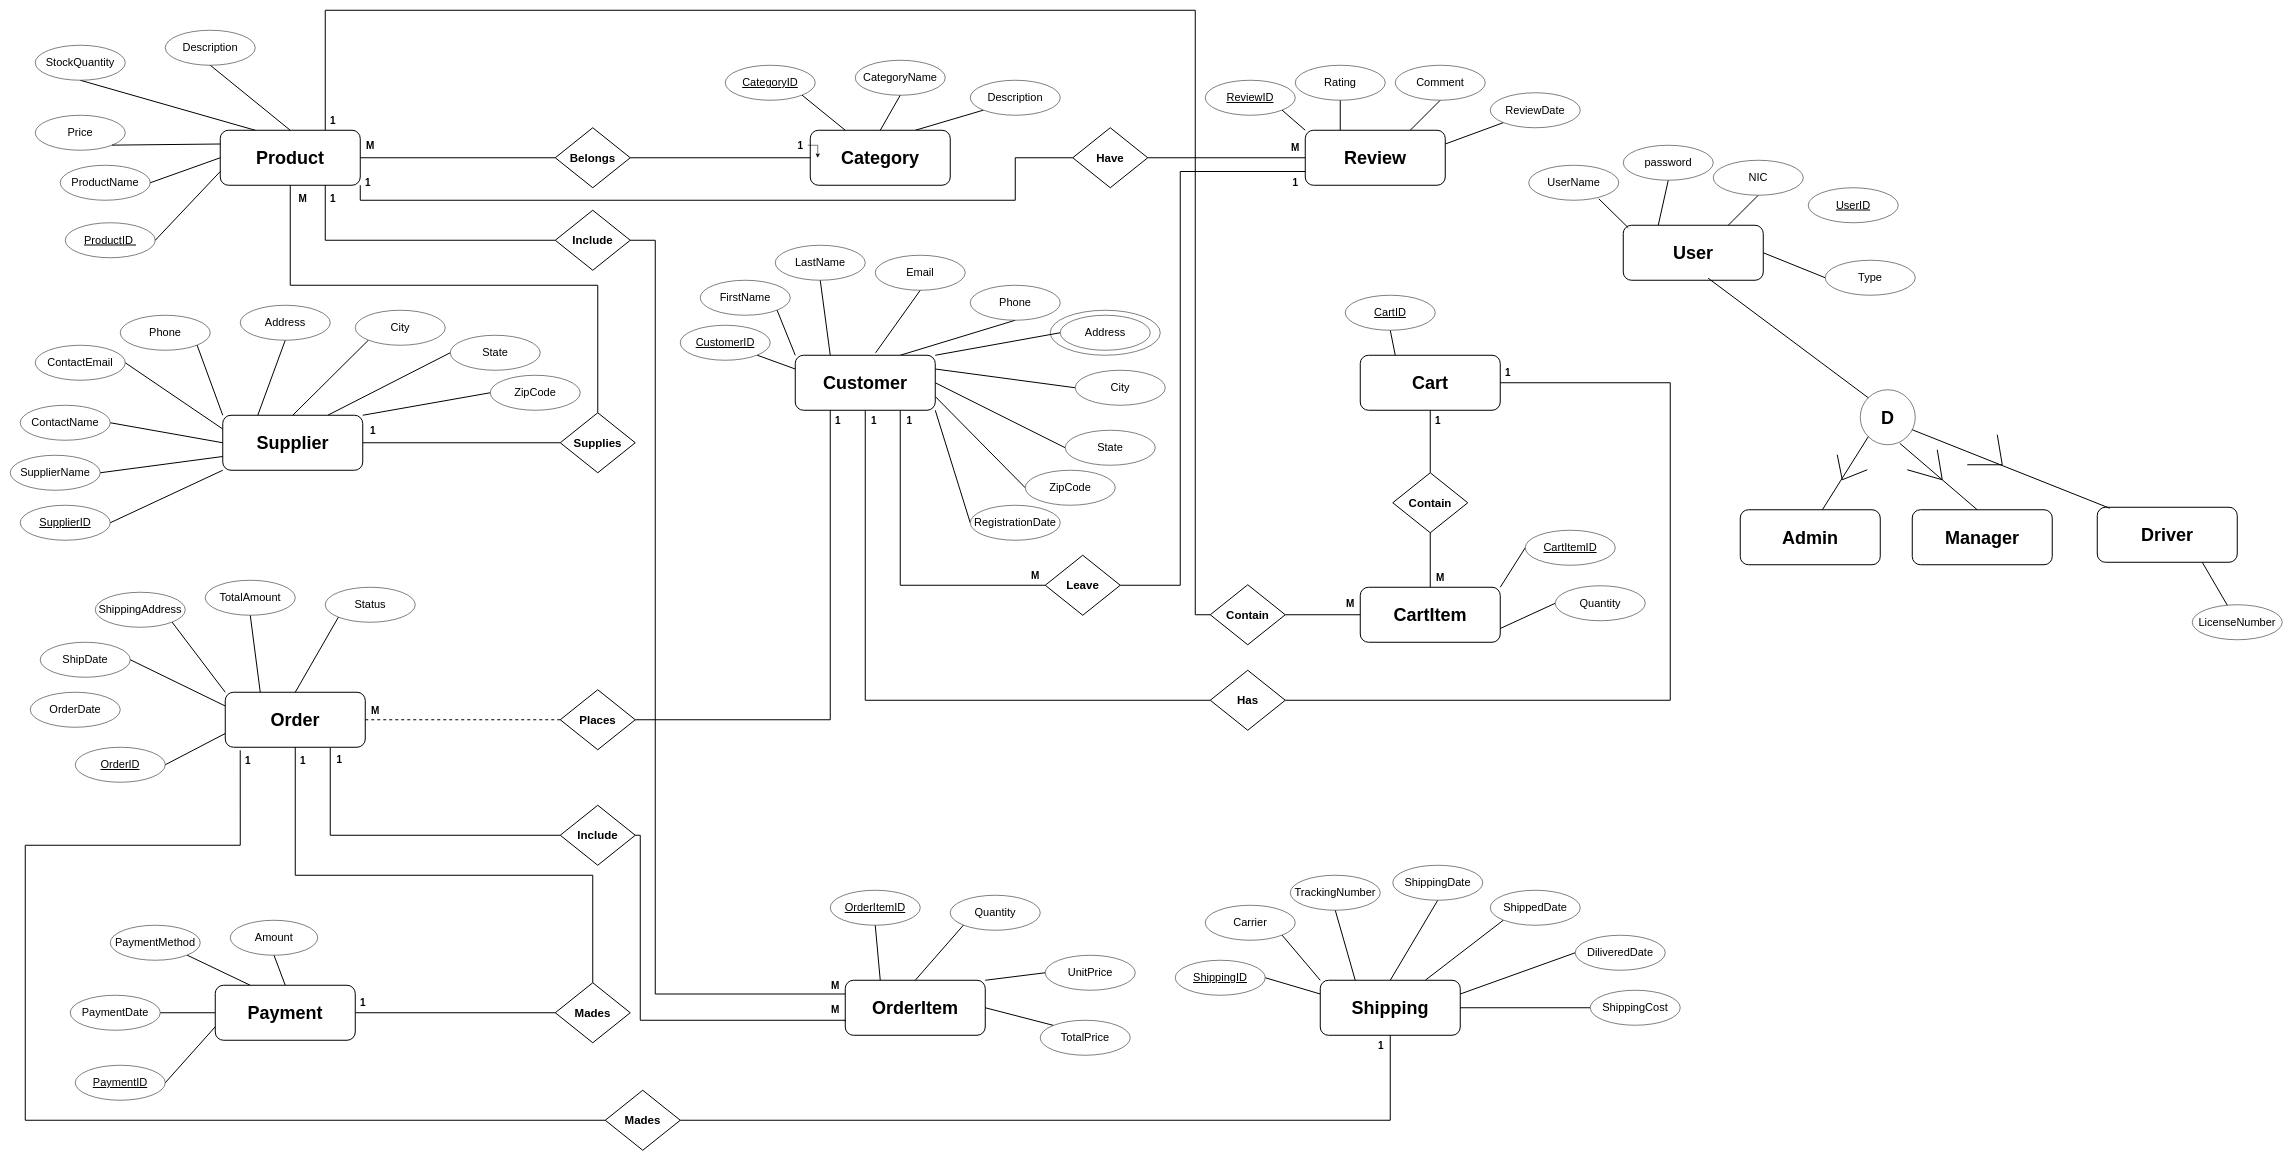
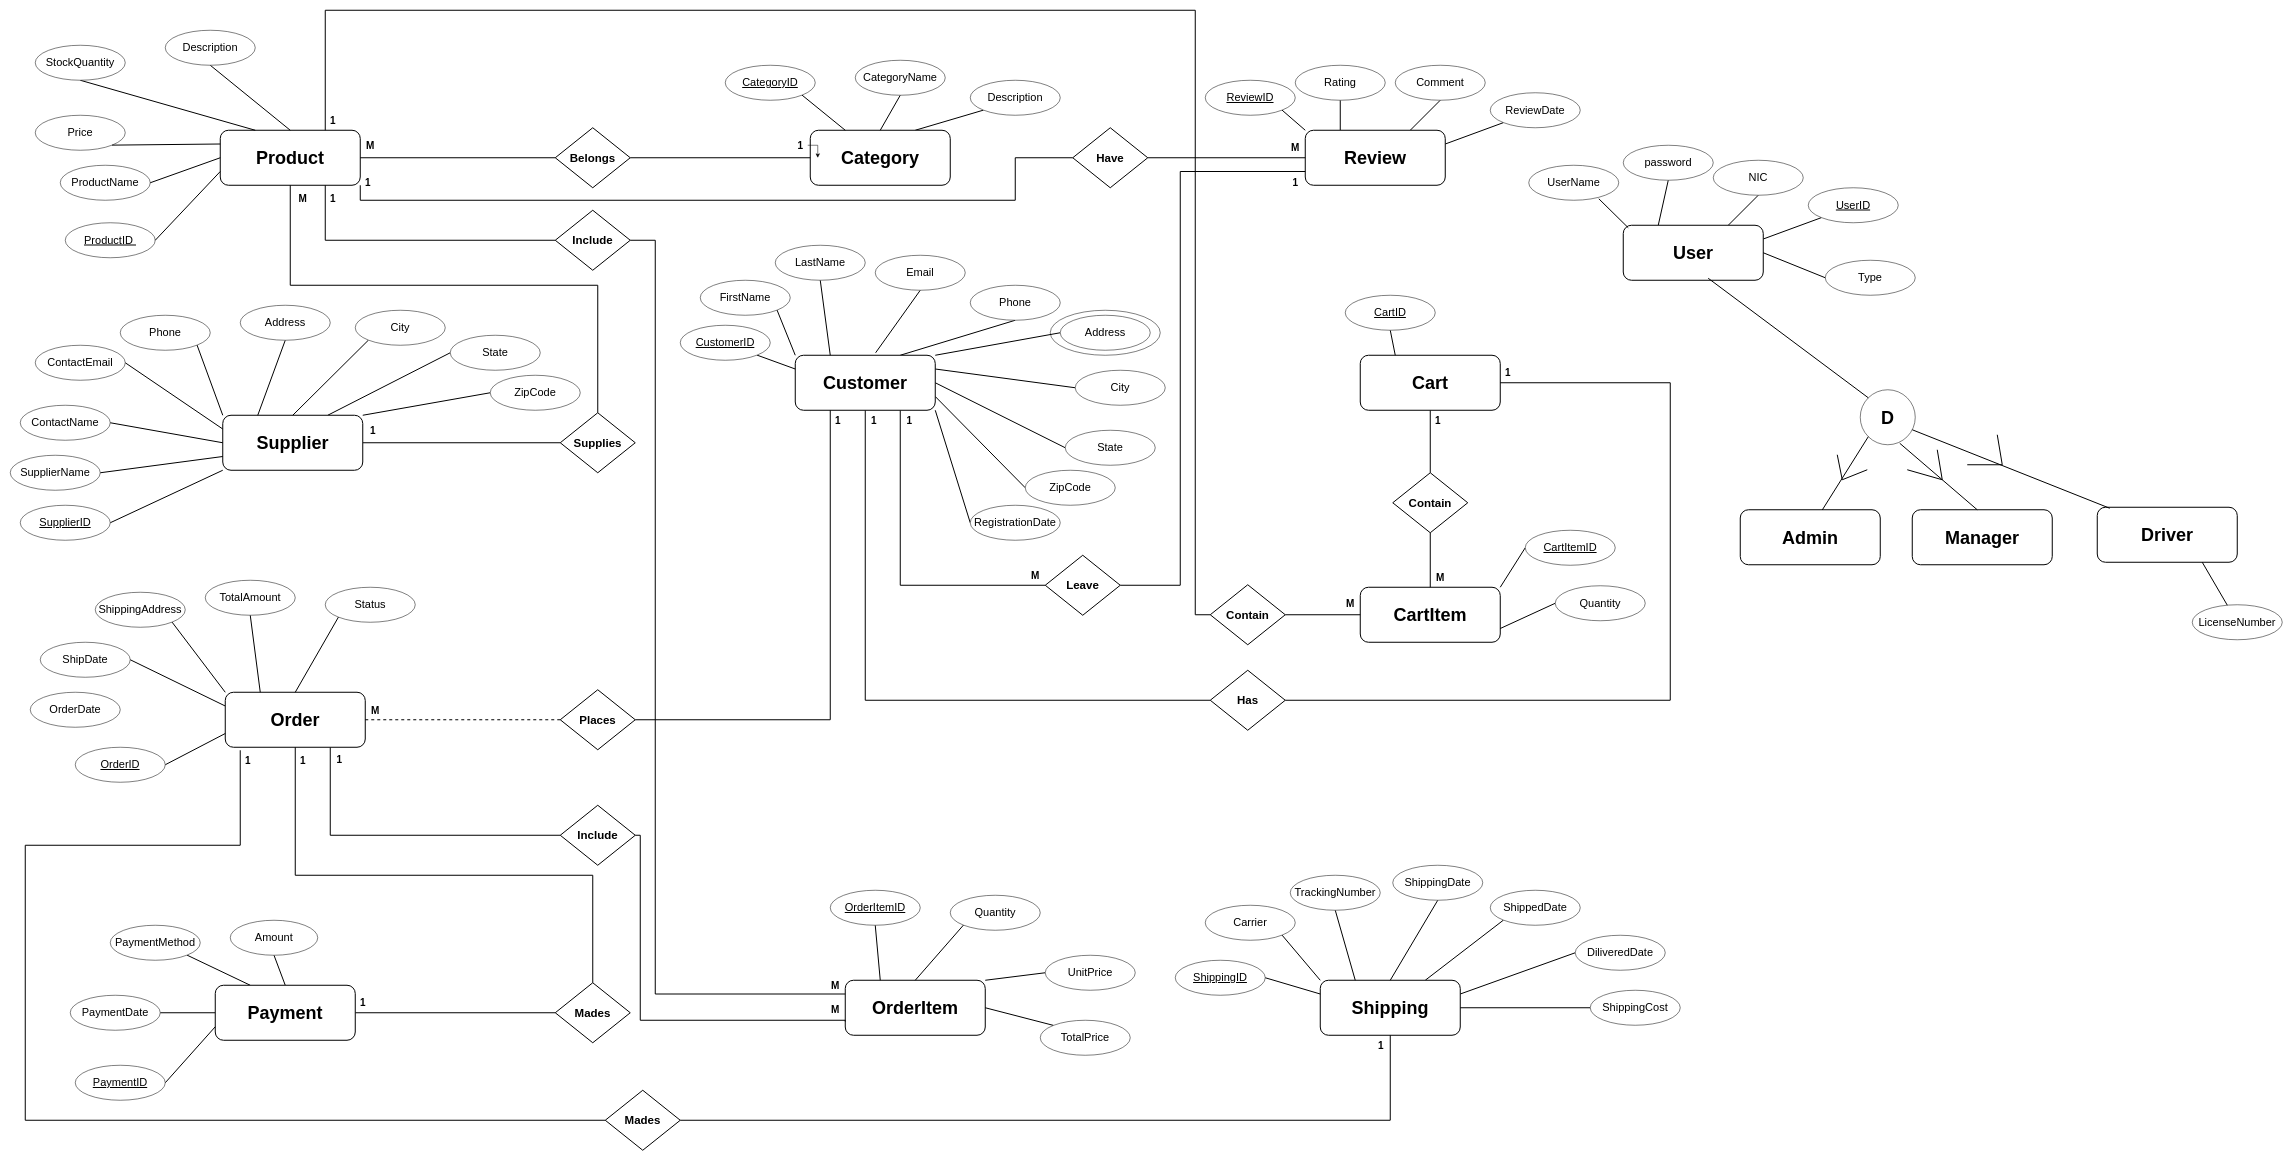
+ <mxCell id="186" style="edgeStyle=none;rounded=0;orthogonalLoop=1;jettySize=auto;html=1;exitX=1;exitY=0.25;exitDx=0;exitDy=0;entryX=0;entryY=1;entryDx=0;entryDy=0;strokeColor=default;strokeWidth=2;align=center;verticalAlign=middle;fontFamily=Helvetica;fontSize=12;fontColor=default;labelBackgroundColor=default;endArrow=none;endFill=0;" parent="1" source="187" target="191" edge="1"><mxGeometry relative="1" as="geometry" /></mxCell>
